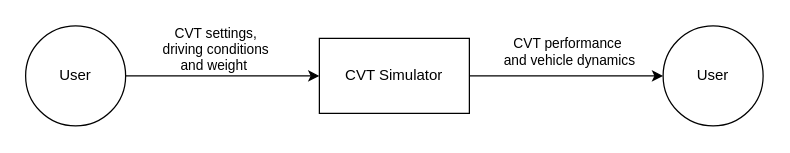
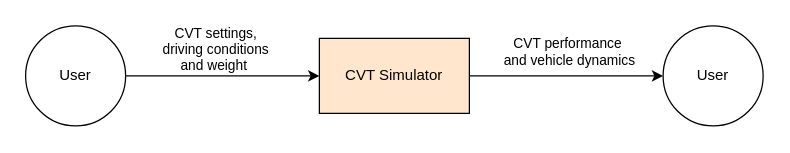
- <mxCell id="8" value="CVT Simulator" style="rounded=0;whiteSpace=wrap;html=1;" vertex="1" parent="1"><mxGeometry x="255" y="30" width="120" height="60" as="geometry" /></mxCell>
+ <mxCell id="8" value="CVT Simulator" style="rounded=0;whiteSpace=wrap;html=1;fillColor=#ffe6cc;" vertex="1" parent="1"><mxGeometry x="255" y="30" width="120" height="60" as="geometry" /></mxCell>
